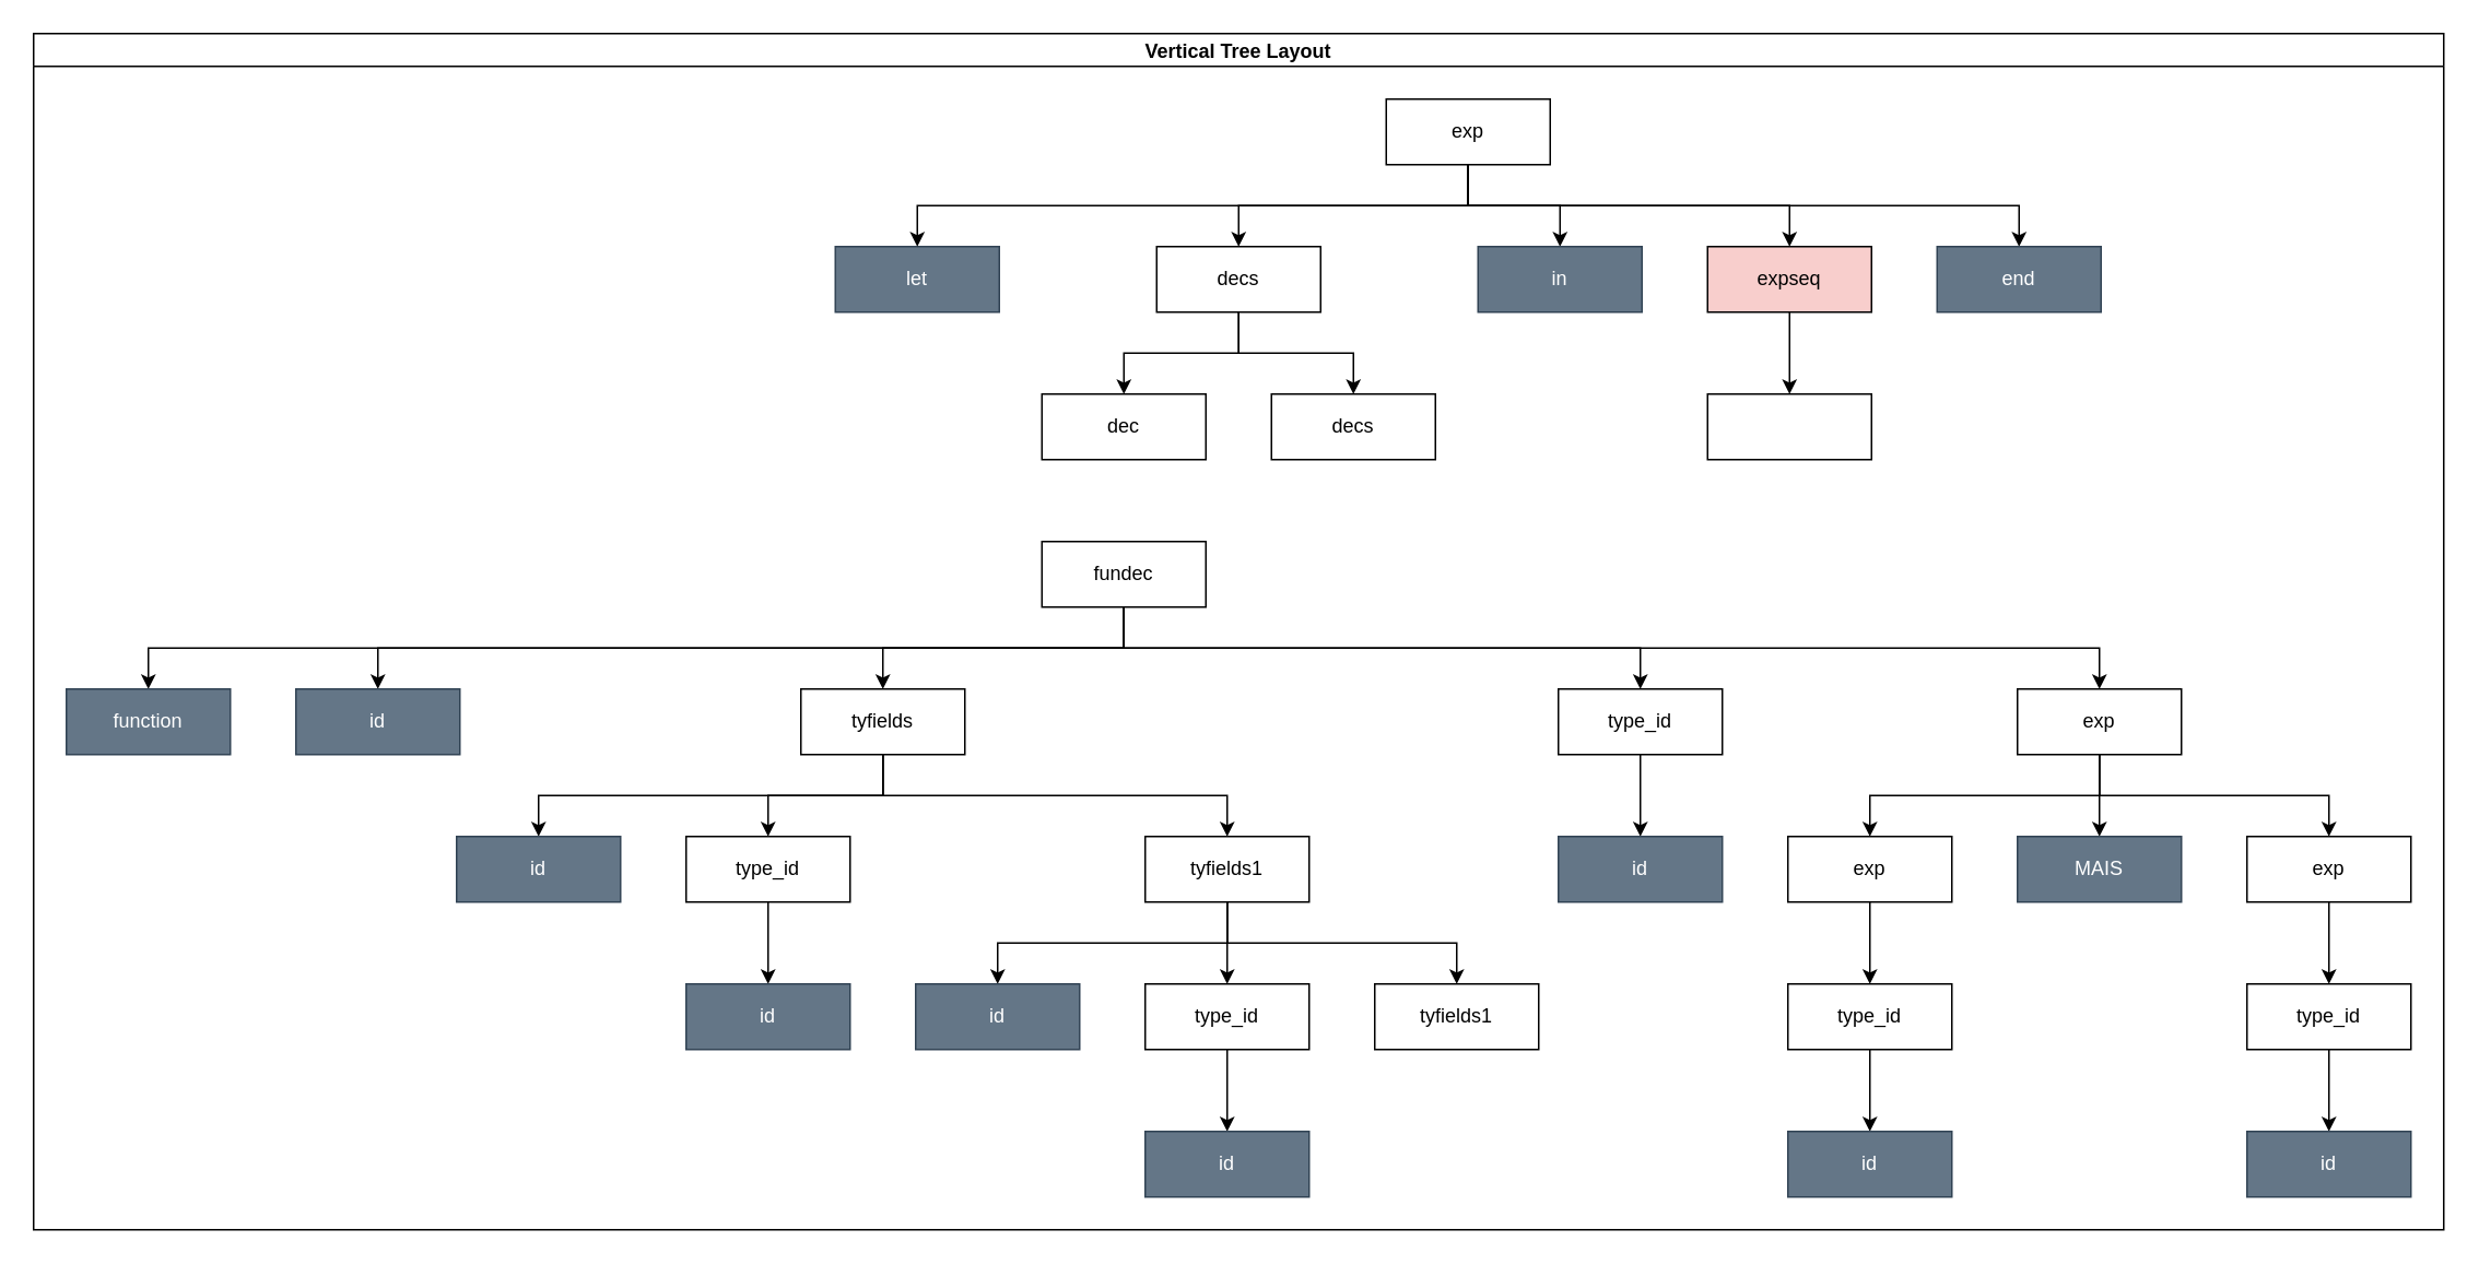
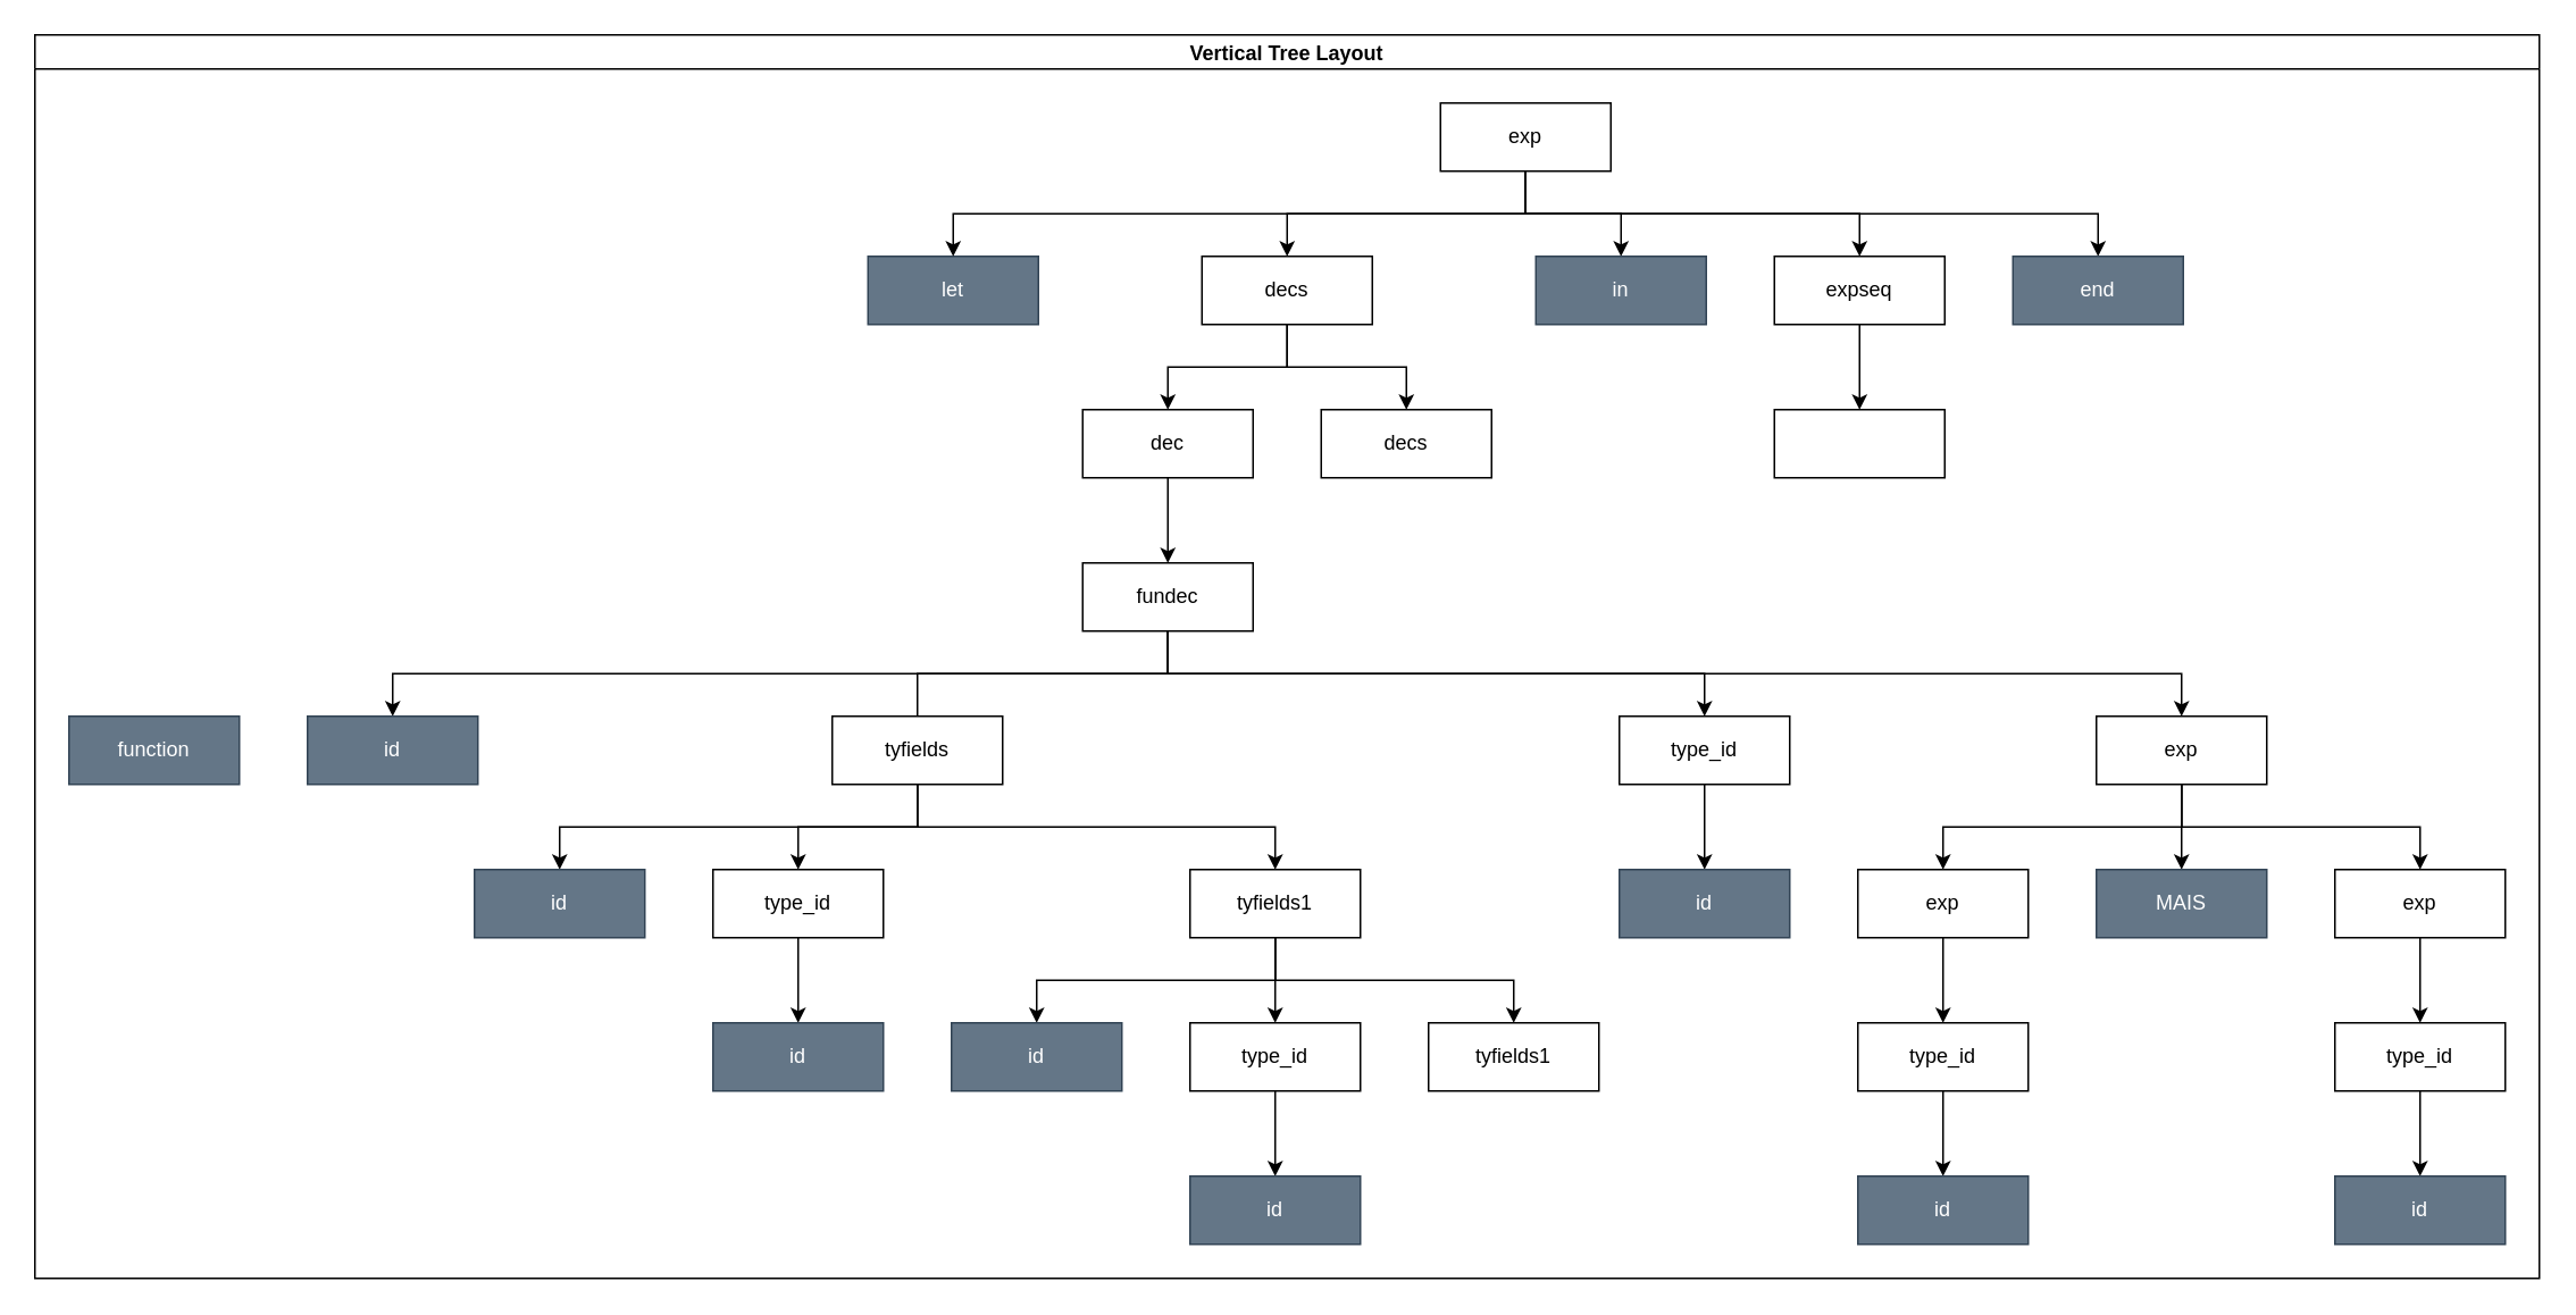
- <mxCell id="13" value="expseq" style="whiteSpace=wrap;html=1;fillColor=#f8cecc;" vertex="1" parent="2"><mxGeometry x="1021" y="130" width="100" height="40" as="geometry" /></mxCell>
+ <mxCell id="13" value="expseq" style="whiteSpace=wrap;html=1;" vertex="1" parent="2"><mxGeometry x="1021" y="130" width="100" height="40" as="geometry" /></mxCell>
+ <mxCell id="20" value="" style="edgeStyle=elbowEdgeStyle;elbow=vertical;html=1;rounded=0;" edge="1" target="21" source="15" parent="2"><mxGeometry relative="1" as="geometry"><mxPoint x="-3789.6" y="330" as="sourcePoint" /></mxGeometry></mxCell>
- <mxCell id="22" value="" style="edgeStyle=elbowEdgeStyle;elbow=vertical;html=1;rounded=0;" edge="1" target="23" source="21" parent="2"><mxGeometry relative="1" as="geometry"><mxPoint x="-3859.6" y="420" as="sourcePoint" /></mxGeometry></mxCell>
- <mxCell id="26" value="" style="edgeStyle=elbowEdgeStyle;elbow=vertical;html=1;rounded=0;" edge="1" target="27" source="21" parent="2"><mxGeometry relative="1" as="geometry"><mxPoint x="-3859.6" y="420" as="sourcePoint" /></mxGeometry></mxCell>
+ <mxCell id="26" value="" style="edgeStyle=elbowEdgeStyle;elbow=vertical;html=1;rounded=0;endArrow=none;" edge="1" target="27" source="21" parent="2"><mxGeometry relative="1" as="geometry"><mxPoint x="-3859.6" y="420" as="sourcePoint" /></mxGeometry></mxCell>
